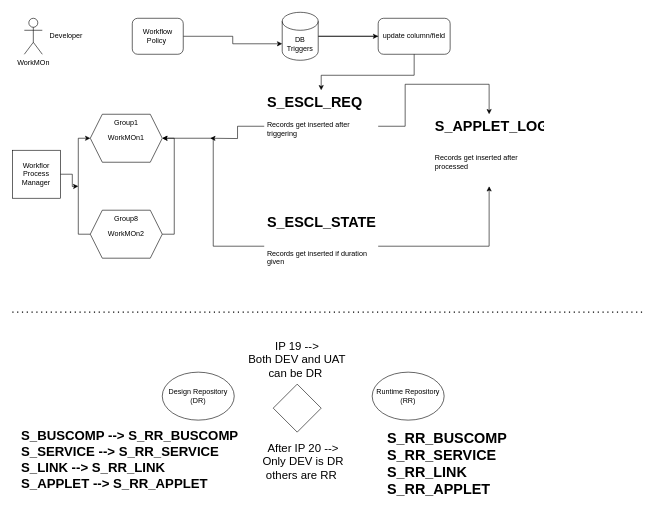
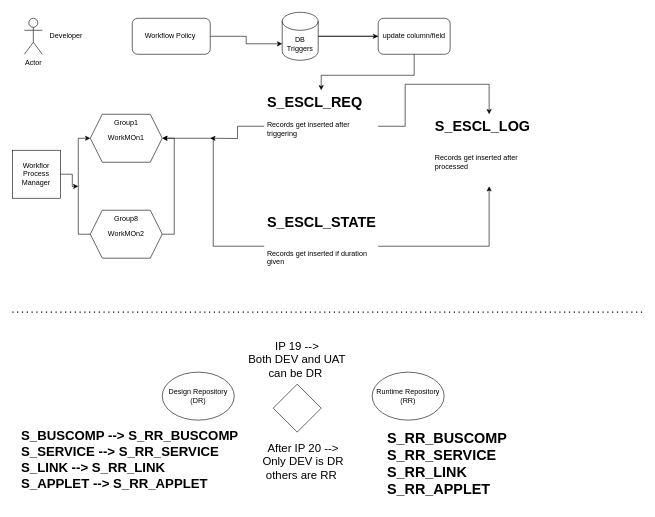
- <mxCell id="23" value="Workflow Policy&amp;nbsp;" style="rounded=1;whiteSpace=wrap;html=1;" parent="1" vertex="1"><mxGeometry x="220" y="30" width="85" height="60" as="geometry" /></mxCell>
+ <mxCell id="23" value="Workflow Policy&amp;nbsp;" style="rounded=1;whiteSpace=wrap;html=1;" parent="1" vertex="1"><mxGeometry x="220" y="30" width="130" height="60" as="geometry" /></mxCell>
- <mxCell id="2" value="WorkMOn" style="shape=umlActor;verticalLabelPosition=bottom;verticalAlign=top;html=1;outlineConnect=0;" parent="1" vertex="1"><mxGeometry x="40" y="30" width="30" height="60" as="geometry" /></mxCell>
+ <mxCell id="2" value="Actor" style="shape=umlActor;verticalLabelPosition=bottom;verticalAlign=top;html=1;outlineConnect=0;" parent="1" vertex="1"><mxGeometry x="40" y="30" width="30" height="60" as="geometry" /></mxCell>
- <mxCell id="21" value="&lt;h1&gt;S_APPLET_LOG&lt;/h1&gt;&lt;div&gt;&lt;br&gt;&lt;/div&gt;&lt;div&gt;Records get inserted after processed&lt;/div&gt;&lt;div&gt;&lt;br&gt;&lt;/div&gt;" style="text;html=1;strokeColor=none;fillColor=none;spacing=5;spacingTop=-20;whiteSpace=wrap;overflow=hidden;rounded=0;" parent="1" vertex="1"><mxGeometry x="720" y="190" width="190" height="120" as="geometry" /></mxCell>
+ <mxCell id="21" value="&lt;h1&gt;S_ESCL_LOG&lt;/h1&gt;&lt;div&gt;&lt;br&gt;&lt;/div&gt;&lt;div&gt;Records get inserted after processed&lt;/div&gt;&lt;div&gt;&lt;br&gt;&lt;/div&gt;" style="text;html=1;strokeColor=none;fillColor=none;spacing=5;spacingTop=-20;whiteSpace=wrap;overflow=hidden;rounded=0;" parent="1" vertex="1"><mxGeometry x="720" y="190" width="190" height="120" as="geometry" /></mxCell>
